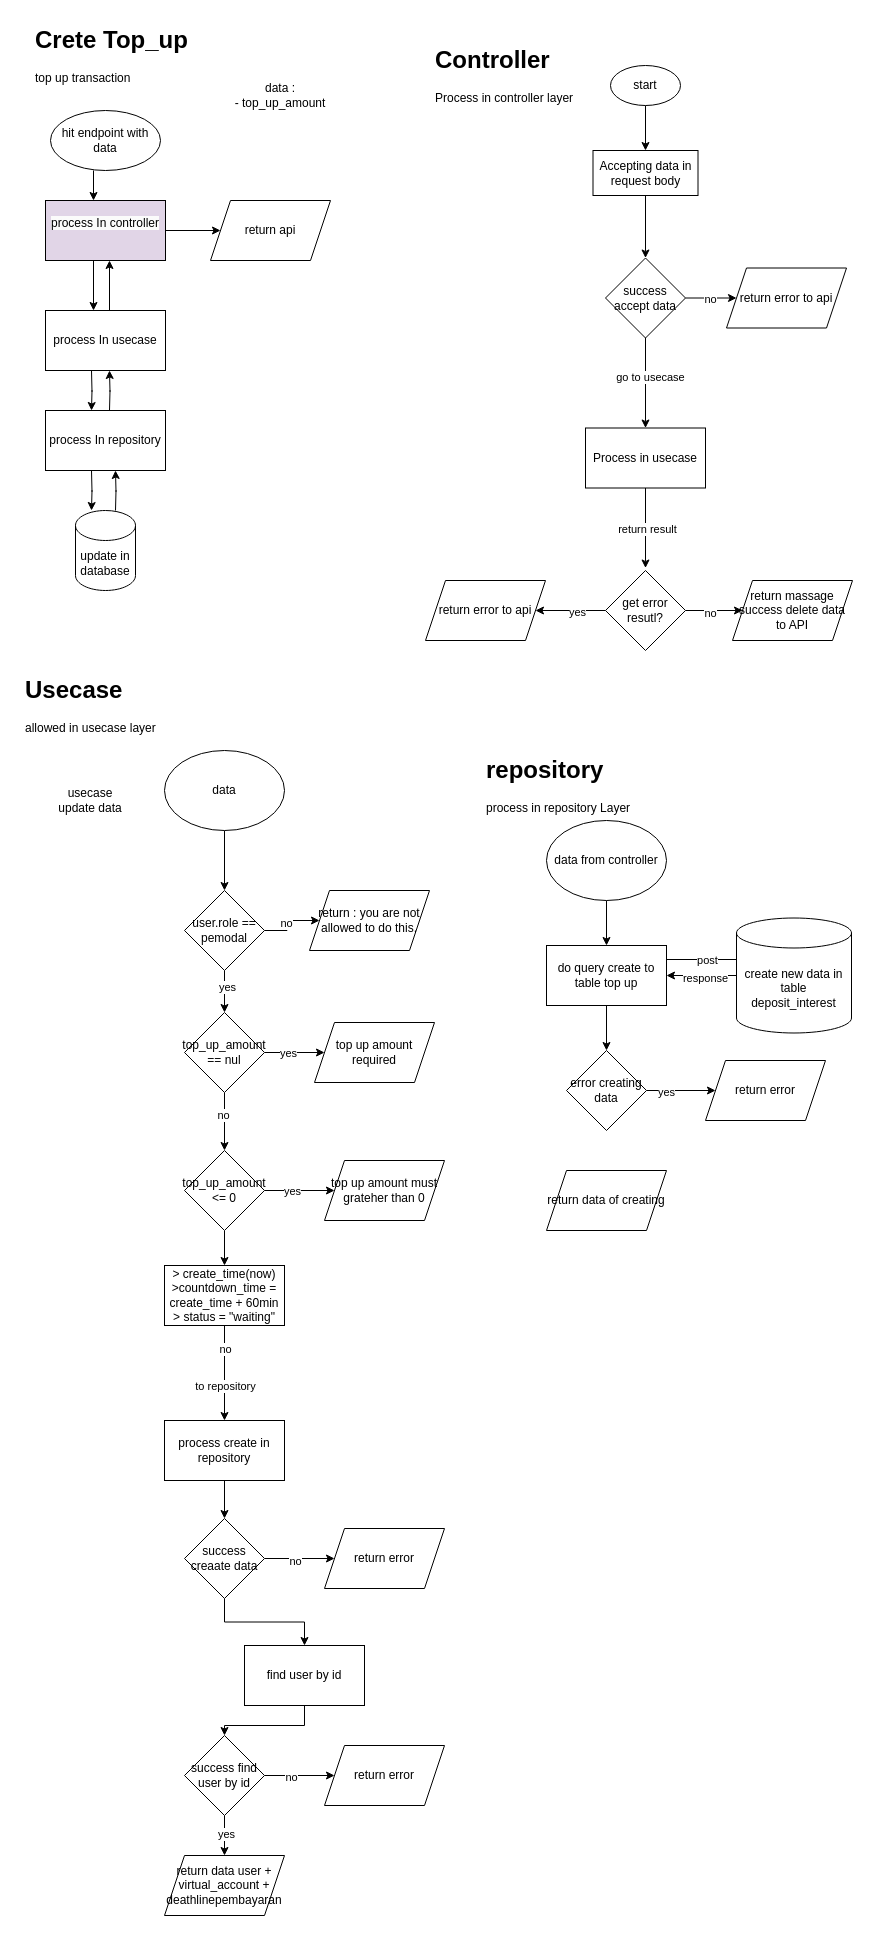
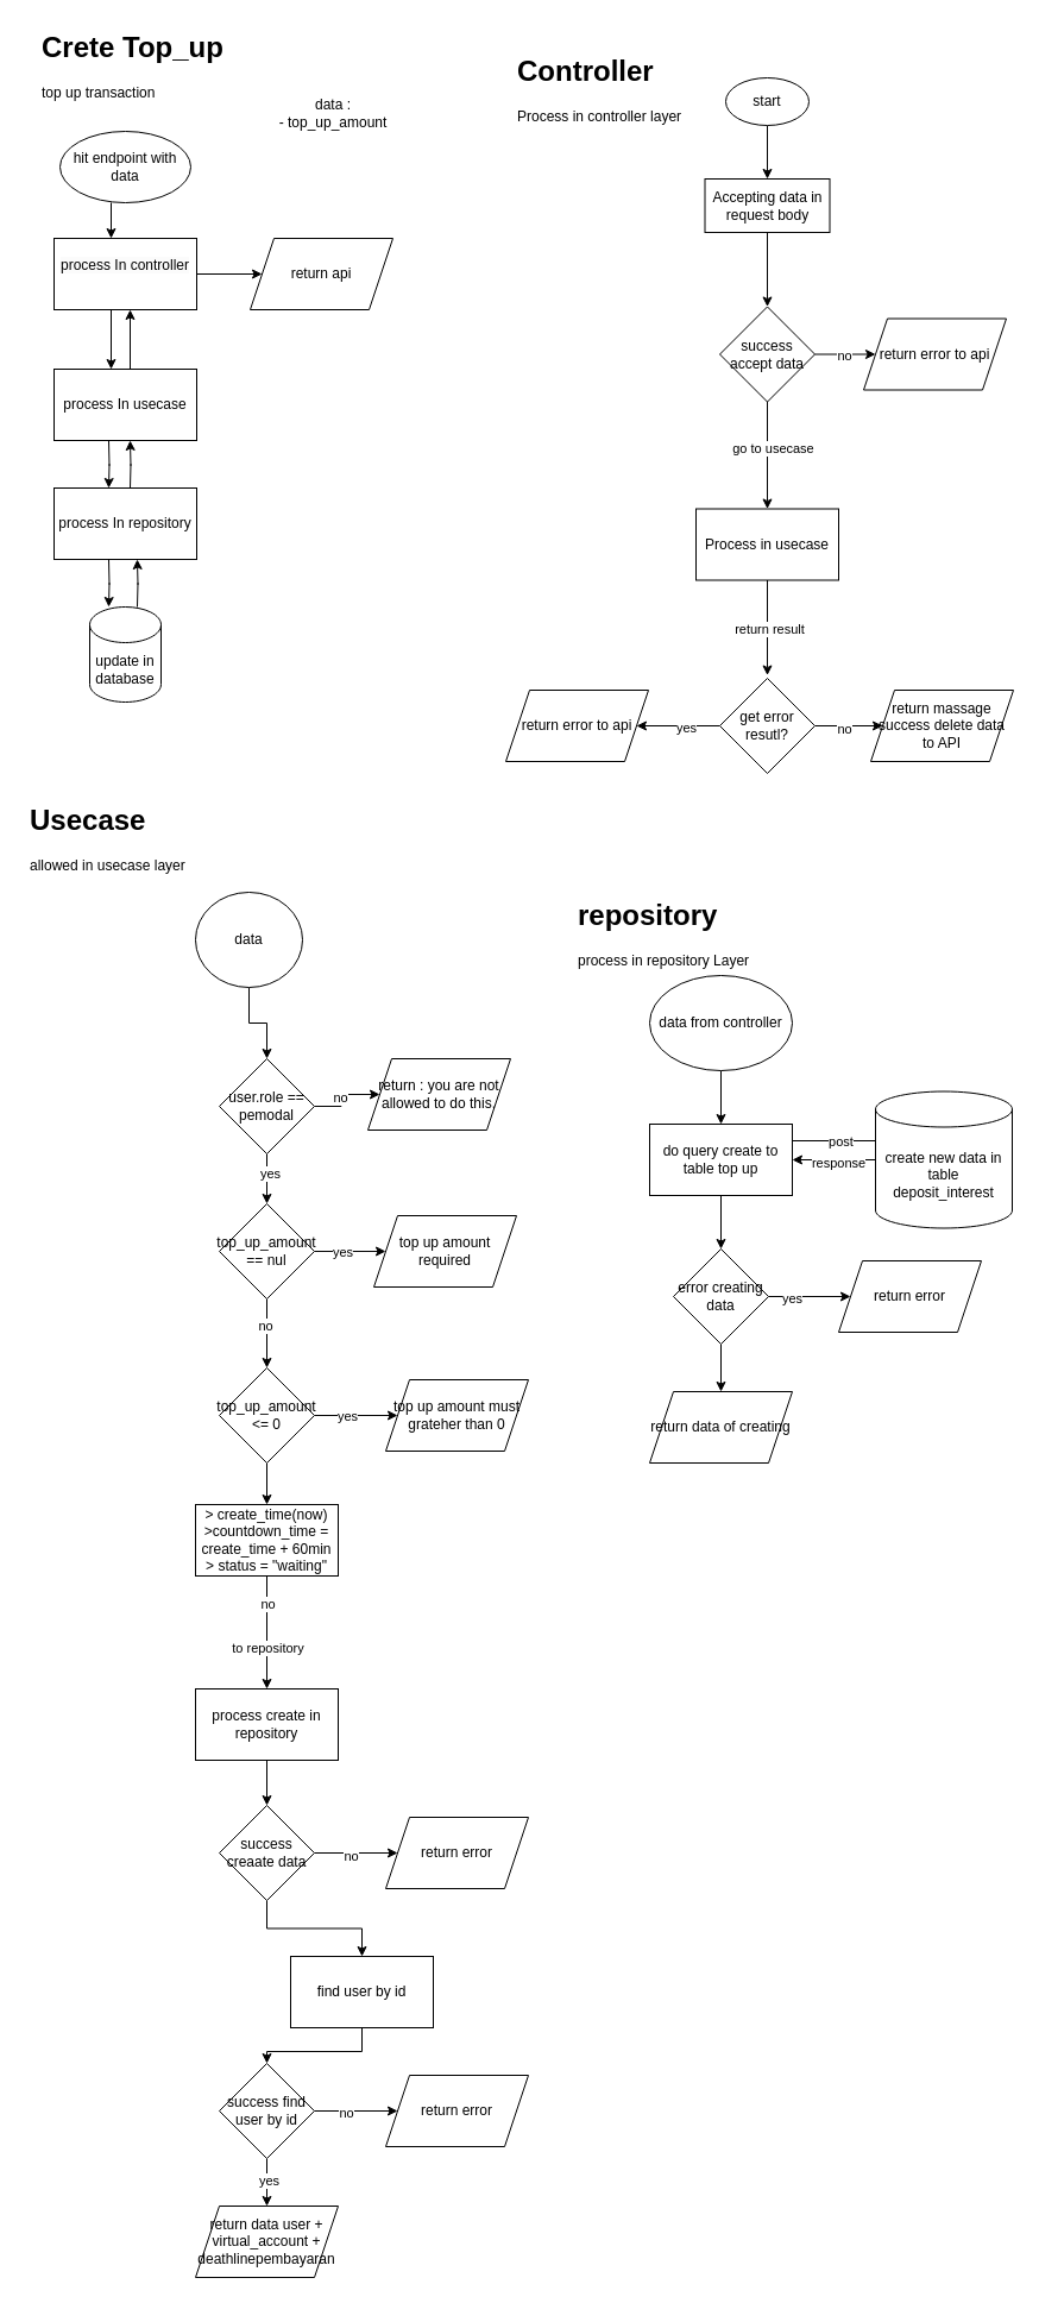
- <mxCell id="8" value="&#10;&lt;span style=&quot;color: rgb(0, 0, 0); font-family: Helvetica; font-size: 12px; font-style: normal; font-variant-ligatures: normal; font-variant-caps: normal; font-weight: 400; letter-spacing: normal; orphans: 2; text-align: center; text-indent: 0px; text-transform: none; widows: 2; word-spacing: 0px; -webkit-text-stroke-width: 0px; background-color: rgb(251, 251, 251); text-decoration-thickness: initial; text-decoration-style: initial; text-decoration-color: initial; float: none; display: inline !important;&quot;&gt;process In controller&lt;/span&gt;&#10;&#10;" style="whiteSpace=wrap;html=1;fillColor=#e1d5e7;" vertex="1" parent="1"><mxGeometry x="45" y="200" width="120" height="60" as="geometry" /></mxCell>
+ <mxCell id="8" value="&#10;&lt;span style=&quot;color: rgb(0, 0, 0); font-family: Helvetica; font-size: 12px; font-style: normal; font-variant-ligatures: normal; font-variant-caps: normal; font-weight: 400; letter-spacing: normal; orphans: 2; text-align: center; text-indent: 0px; text-transform: none; widows: 2; word-spacing: 0px; -webkit-text-stroke-width: 0px; background-color: rgb(251, 251, 251); text-decoration-thickness: initial; text-decoration-style: initial; text-decoration-color: initial; float: none; display: inline !important;&quot;&gt;process In controller&lt;/span&gt;&#10;&#10;" style="whiteSpace=wrap;html=1;" vertex="1" parent="1"><mxGeometry x="45" y="200" width="120" height="60" as="geometry" /></mxCell>
- <mxCell id="63" value="data" style="ellipse;whiteSpace=wrap;html=1;" vertex="1" parent="1"><mxGeometry x="164" y="750" width="120" height="80" as="geometry" /></mxCell>
+ <mxCell id="63" value="data" style="ellipse;whiteSpace=wrap;html=1;" vertex="1" parent="1"><mxGeometry x="164" y="750" width="90" height="80" as="geometry" /></mxCell>
- <mxCell id="61" value="usecase update data" style="text;html=1;strokeColor=none;fillColor=none;align=center;verticalAlign=middle;whiteSpace=wrap;rounded=0;" vertex="1" parent="1"><mxGeometry x="50" y="785" width="80" height="30" as="geometry" /></mxCell>
+ <mxCell id="91" value="" style="edgeStyle=orthogonalEdgeStyle;rounded=0;orthogonalLoop=1;jettySize=auto;html=1;" edge="1" parent="1" source="92" target="94"><mxGeometry relative="1" as="geometry" /></mxCell>
